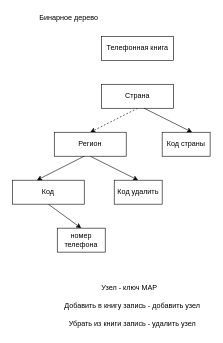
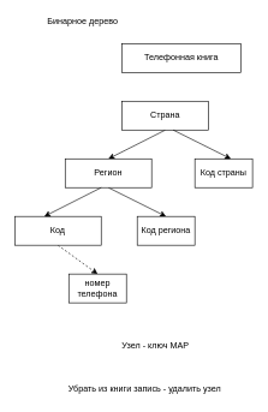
- <mxCell id="3" value="Телефонная книга" style="rounded=0;whiteSpace=wrap;html=1;" vertex="1" parent="1"><mxGeometry x="169" y="60" width="120" height="40" as="geometry" /></mxCell>
+ <mxCell id="3" value="Телефонная книга" style="rounded=0;whiteSpace=wrap;html=1;" vertex="1" parent="1"><mxGeometry x="169" y="60" width="165" height="40" as="geometry" /></mxCell>
- <mxCell id="4" style="edgeStyle=none;rounded=0;orthogonalLoop=1;jettySize=auto;html=1;exitX=0.5;exitY=1;exitDx=0;exitDy=0;entryX=0.5;entryY=0;entryDx=0;entryDy=0;dashed=1;" edge="1" parent="1" source="5" target="7"><mxGeometry relative="1" as="geometry" /></mxCell>
+ <mxCell id="4" style="edgeStyle=none;rounded=0;orthogonalLoop=1;jettySize=auto;html=1;exitX=0.5;exitY=1;exitDx=0;exitDy=0;entryX=0.5;entryY=0;entryDx=0;entryDy=0;" edge="1" parent="1" source="5" target="7"><mxGeometry relative="1" as="geometry" /></mxCell>
- <mxCell id="9" value="Код удалить" style="rounded=0;whiteSpace=wrap;html=1;" vertex="1" parent="1"><mxGeometry x="190" y="300" width="80" height="40" as="geometry" /></mxCell>
+ <mxCell id="9" value="Код региона" style="rounded=0;whiteSpace=wrap;html=1;" vertex="1" parent="1"><mxGeometry x="190" y="300" width="80" height="40" as="geometry" /></mxCell>
- <mxCell id="10" style="edgeStyle=none;rounded=0;orthogonalLoop=1;jettySize=auto;html=1;exitX=0.5;exitY=1;exitDx=0;exitDy=0;entryX=0.5;entryY=0;entryDx=0;entryDy=0;" edge="1" parent="1" source="11" target="12"><mxGeometry relative="1" as="geometry" /></mxCell>
+ <mxCell id="10" style="edgeStyle=none;rounded=0;orthogonalLoop=1;jettySize=auto;html=1;exitX=0.5;exitY=1;exitDx=0;exitDy=0;entryX=0.5;entryY=0;entryDx=0;entryDy=0;dashed=1;" edge="1" parent="1" source="11" target="12"><mxGeometry relative="1" as="geometry" /></mxCell>
- <mxCell id="16" value="Добавить в книгу запись - добавить узел" style="text;html=1;align=center;verticalAlign=middle;resizable=0;points=[];autosize=1;" vertex="1" parent="1"><mxGeometry x="100" y="500" width="240" height="20" as="geometry" /></mxCell>
- <mxCell id="17" value="Убрать из книги запись - удалить узел" style="text;html=1;align=center;verticalAlign=middle;resizable=0;points=[];autosize=1;" vertex="1" parent="1"><mxGeometry x="105" y="530" width="230" height="20" as="geometry" /></mxCell>
+ <mxCell id="17" value="Убрать из книги запись - удалить узел" style="text;html=1;align=center;verticalAlign=middle;resizable=0;points=[];autosize=1;" vertex="1" parent="1"><mxGeometry x="85" y="530" width="230" height="20" as="geometry" /></mxCell>
